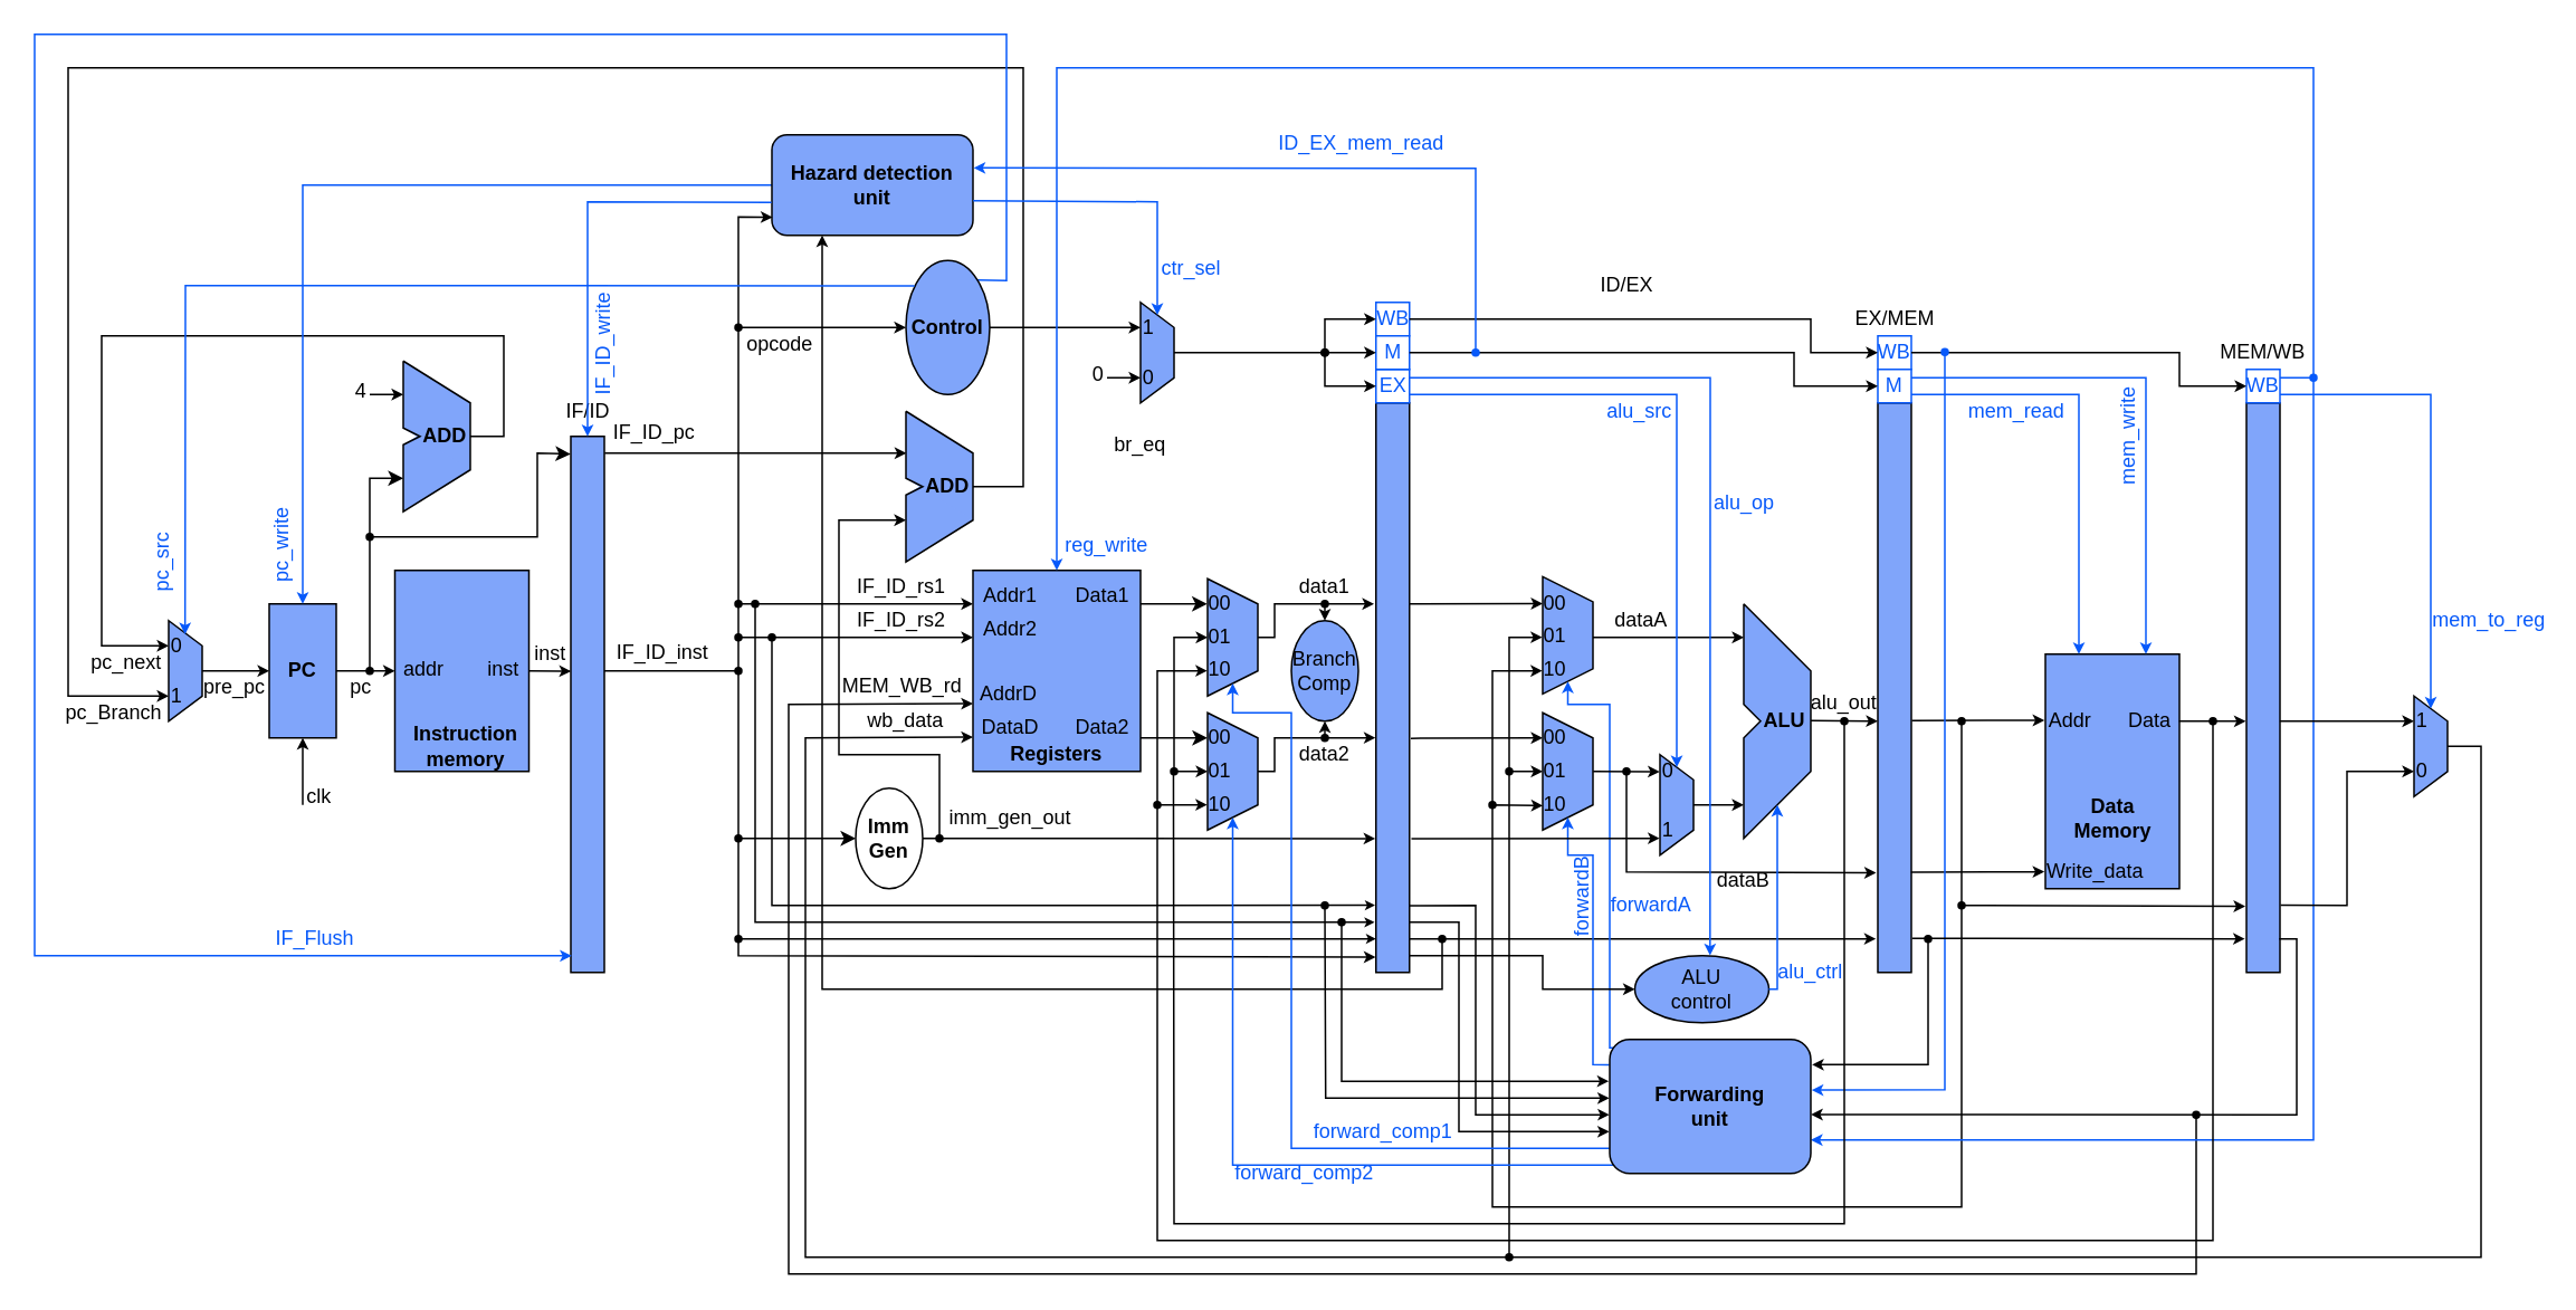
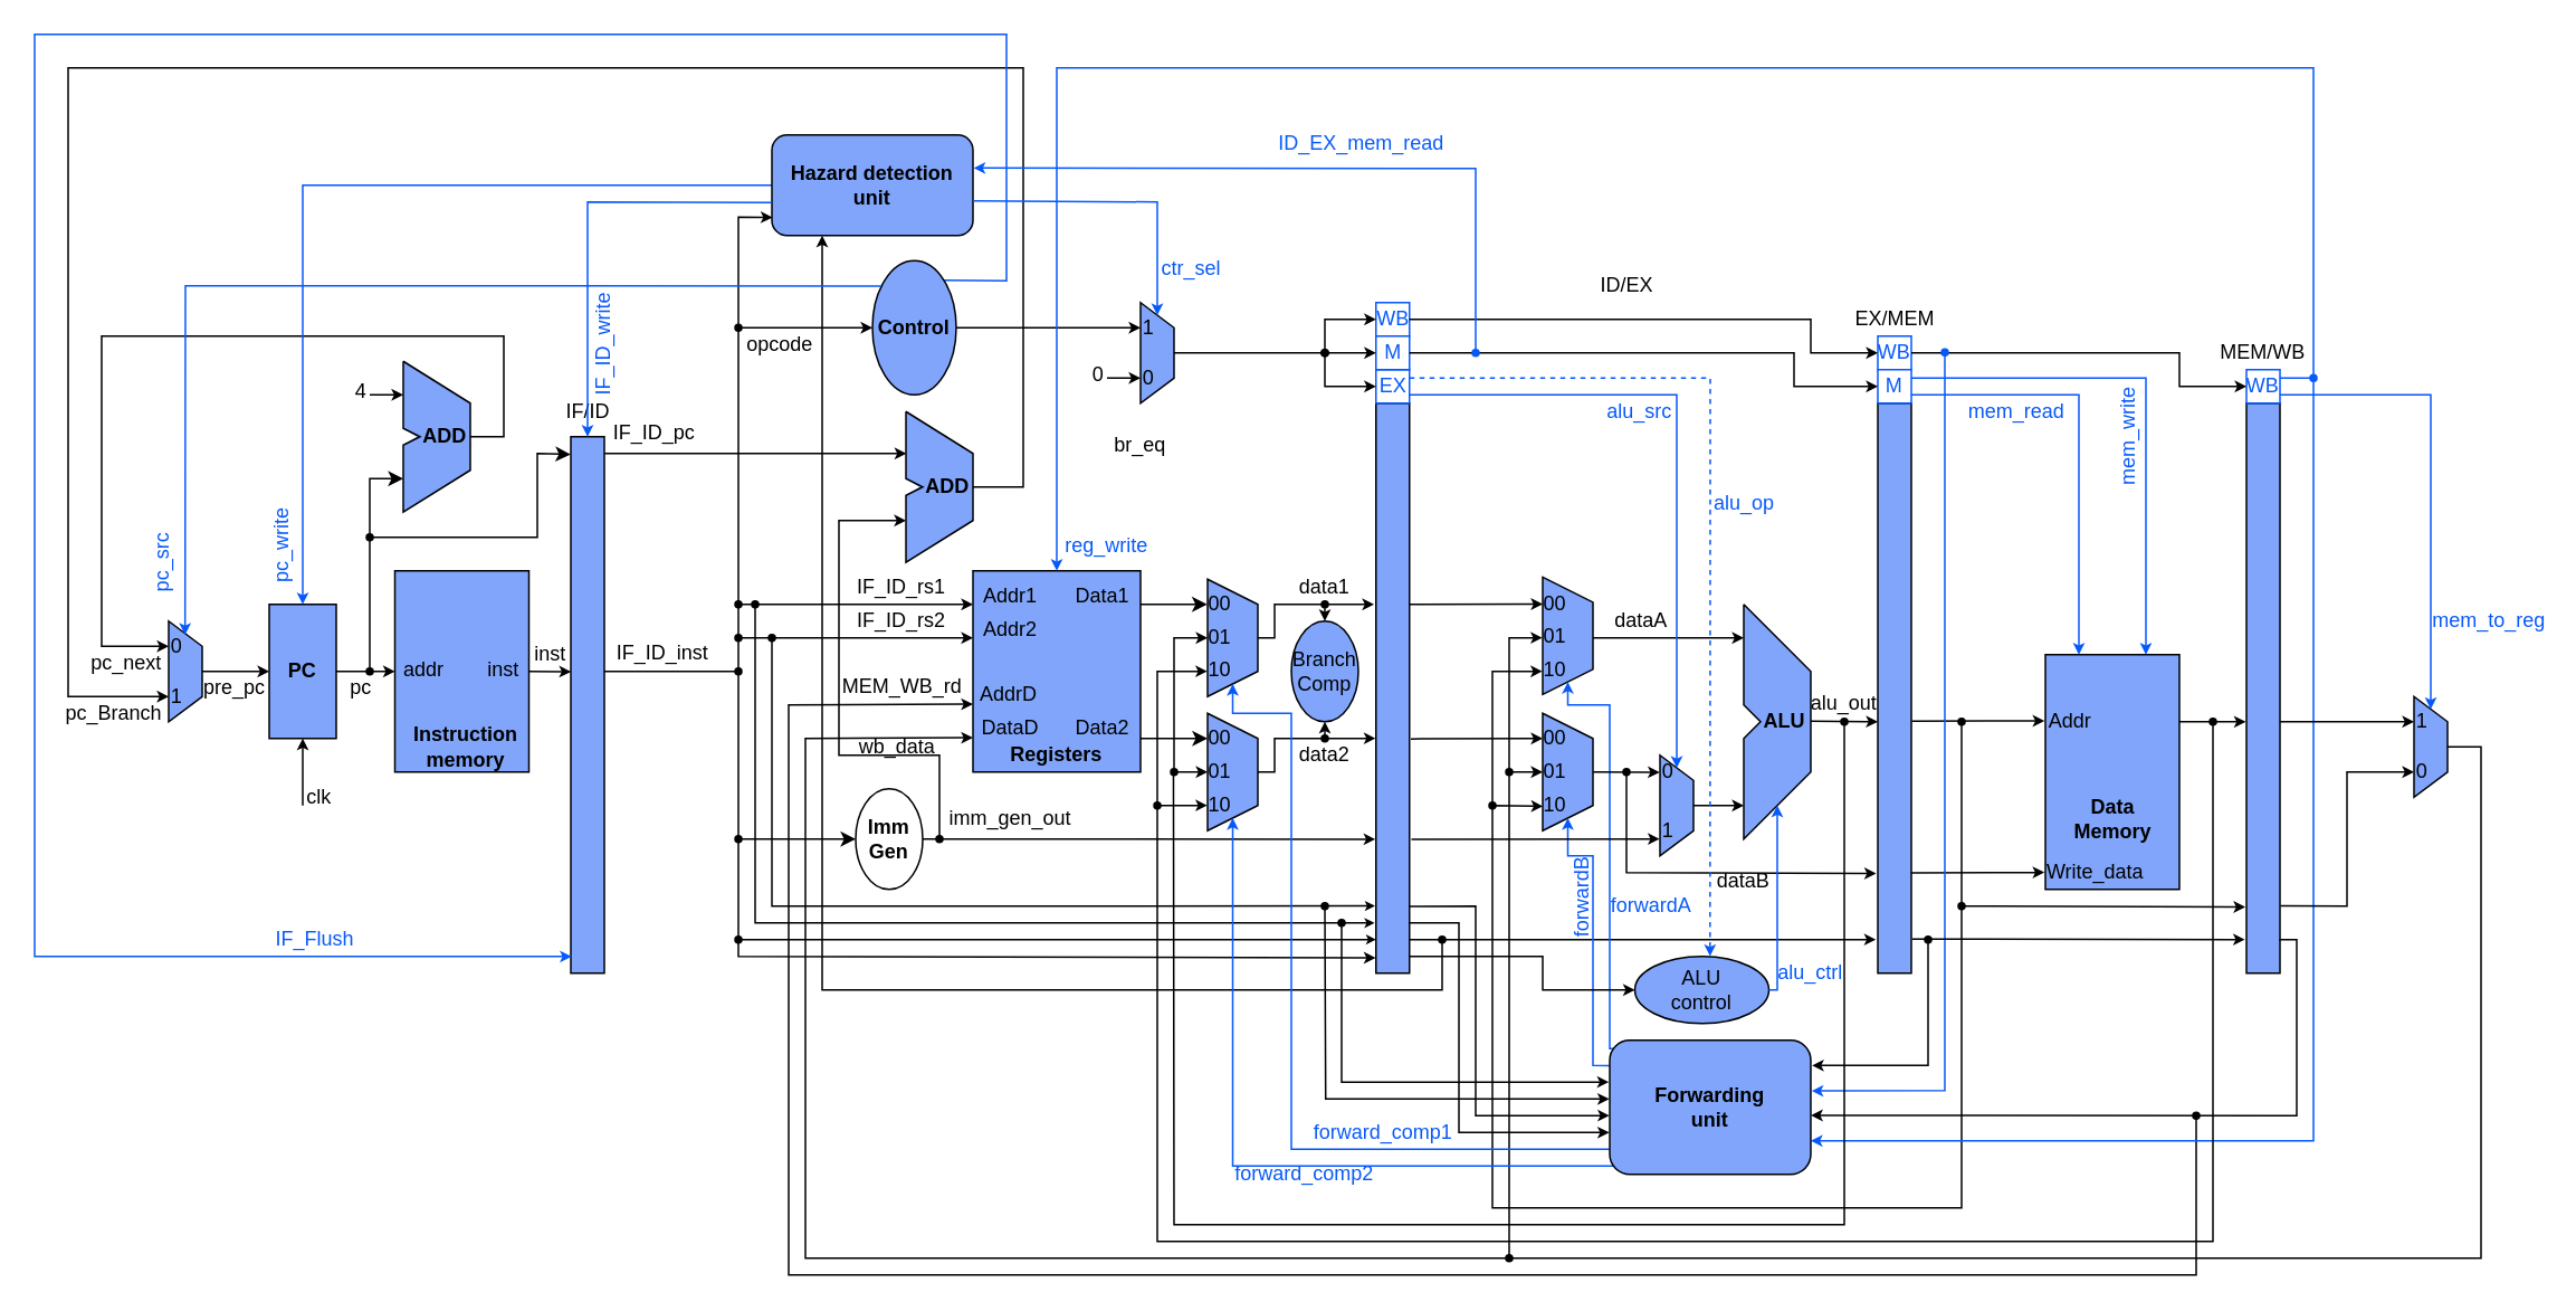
- <mxCell id="47" value="&lt;b&gt;Control&lt;/b&gt;" style="ellipse;whiteSpace=wrap;html=1;fillColor=#80A5FA;" parent="1" vertex="1"><mxGeometry x="540" y="155" width="50" height="80" as="geometry" /></mxCell>
+ <mxCell id="47" value="&lt;b&gt;Control&lt;/b&gt;" style="ellipse;whiteSpace=wrap;html=1;fillColor=#80A5FA;" parent="1" vertex="1"><mxGeometry x="520" y="155" width="50" height="80" as="geometry" /></mxCell>
- <mxCell id="173" value="" style="endArrow=classic;html=1;rounded=0;startSize=4;endSize=4;strokeColor=#0759FA;entryX=0.561;entryY=-0.003;entryDx=0;entryDy=0;exitX=0.25;exitY=0;exitDx=0;exitDy=0;entryPerimeter=0;" parent="1" source="69" target="176" edge="1"><mxGeometry width="50" height="50" relative="1" as="geometry"><mxPoint x="895.25" y="147.5" as="sourcePoint" /><mxPoint x="1054.75" y="375" as="targetPoint" /><Array as="points"><mxPoint x="1020" y="225" /></Array></mxGeometry></mxCell>
+ <mxCell id="173" value="" style="endArrow=classic;html=1;rounded=0;startSize=4;endSize=4;strokeColor=#0759FA;entryX=0.561;entryY=-0.003;entryDx=0;entryDy=0;exitX=0.25;exitY=0;exitDx=0;exitDy=0;entryPerimeter=0;dashed=1;" parent="1" source="69" target="176" edge="1"><mxGeometry width="50" height="50" relative="1" as="geometry"><mxPoint x="895.25" y="147.5" as="sourcePoint" /><mxPoint x="1054.75" y="375" as="targetPoint" /><Array as="points"><mxPoint x="1020" y="225" /></Array></mxGeometry></mxCell>
- <mxCell id="170" value="wb_data" style="text;html=1;strokeColor=none;fillColor=none;align=center;verticalAlign=middle;whiteSpace=wrap;rounded=0;" parent="1" vertex="1"><mxGeometry x="515" y="420" width="50" height="20" as="geometry" /></mxCell>
+ <mxCell id="170" value="wb_data" style="text;html=1;strokeColor=none;fillColor=none;align=center;verticalAlign=middle;whiteSpace=wrap;rounded=0;" parent="1" vertex="1"><mxGeometry x="510" y="435" width="50" height="20" as="geometry" /></mxCell>
- <mxCell id="156" value="Data" style="text;html=1;strokeColor=none;fillColor=none;align=center;verticalAlign=middle;whiteSpace=wrap;rounded=0;" parent="1" vertex="1"><mxGeometry x="1270" y="420" width="25" height="20" as="geometry" /></mxCell>
